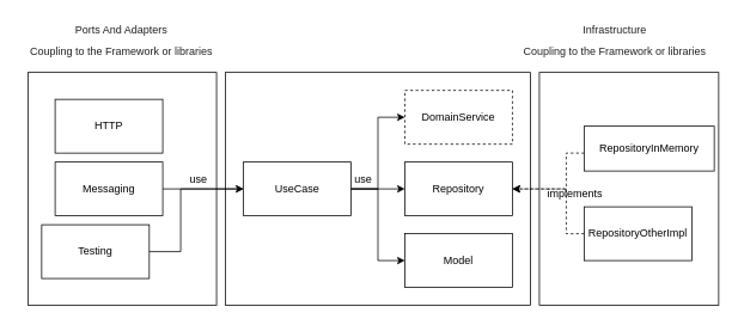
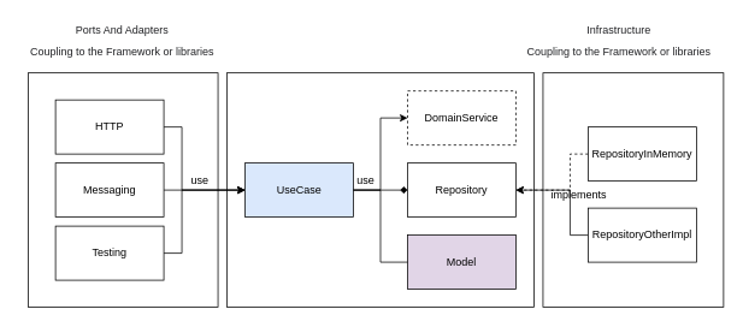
+ <mxCell id="13" style="edgeStyle=orthogonalEdgeStyle;rounded=0;orthogonalLoop=1;jettySize=auto;html=1;entryX=0;entryY=0.5;entryDx=0;entryDy=0;" edge="1" parent="2" source="14" target="4"><mxGeometry y="10" as="geometry"><Array as="points"><mxPoint x="170" y="120" /><mxPoint x="170" y="190" /></Array></mxGeometry></mxCell>
- <mxCell id="24" value="RepositoryInMemory" style="rounded=0;whiteSpace=wrap;html=1;" vertex="1" parent="2"><mxGeometry x="620" y="120" width="145" height="50" as="geometry" /></mxCell>
+ <mxCell id="24" value="RepositoryInMemory" style="rounded=0;whiteSpace=wrap;html=1;" vertex="1" parent="2"><mxGeometry x="620" y="120" width="120" height="60" as="geometry" /></mxCell>
- <mxCell id="15" style="edgeStyle=orthogonalEdgeStyle;rounded=0;orthogonalLoop=1;jettySize=auto;html=1;entryX=0;entryY=0.5;entryDx=0;entryDy=0;endArrow=open;" edge="1" parent="2" source="16" target="4"><mxGeometry y="10" as="geometry" /></mxCell>
+ <mxCell id="15" style="edgeStyle=orthogonalEdgeStyle;rounded=0;orthogonalLoop=1;jettySize=auto;html=1;entryX=0;entryY=0.5;entryDx=0;entryDy=0;" edge="1" parent="2" source="16" target="4"><mxGeometry y="10" as="geometry" /></mxCell>
- <mxCell id="4" value="UseCase" style="rounded=0;whiteSpace=wrap;html=1;" vertex="1" parent="2"><mxGeometry x="240" y="160" width="120" height="60" as="geometry" /></mxCell>
+ <mxCell id="4" value="UseCase" style="rounded=0;whiteSpace=wrap;html=1;fillColor=#dae8fc;" vertex="1" parent="2"><mxGeometry x="240" y="160" width="120" height="60" as="geometry" /></mxCell>
- <mxCell id="8" style="edgeStyle=orthogonalEdgeStyle;rounded=0;orthogonalLoop=1;jettySize=auto;html=1;entryX=0;entryY=0.5;entryDx=0;entryDy=0;" edge="1" parent="2" source="4" target="7"><mxGeometry y="10" as="geometry" /></mxCell>
+ <mxCell id="8" style="edgeStyle=orthogonalEdgeStyle;rounded=0;orthogonalLoop=1;jettySize=auto;html=1;entryX=0;entryY=0.5;entryDx=0;entryDy=0;endArrow=diamond;" edge="1" parent="2" source="4" target="7"><mxGeometry y="10" as="geometry" /></mxCell>
- <mxCell id="25" style="edgeStyle=orthogonalEdgeStyle;rounded=0;orthogonalLoop=1;jettySize=auto;html=1;entryX=1;entryY=0.5;entryDx=0;entryDy=0;dashed=1;" edge="1" parent="2" source="26" target="7"><mxGeometry y="10" as="geometry"><Array as="points"><mxPoint x="600" y="240" /><mxPoint x="600" y="190" /></Array></mxGeometry></mxCell>
+ <mxCell id="25" style="edgeStyle=orthogonalEdgeStyle;rounded=0;orthogonalLoop=1;jettySize=auto;html=1;entryX=1;entryY=0.5;entryDx=0;entryDy=0;dashed=0;" edge="1" parent="2" source="26" target="7"><mxGeometry y="10" as="geometry"><Array as="points"><mxPoint x="600" y="240" /><mxPoint x="600" y="190" /></Array></mxGeometry></mxCell>
- <mxCell id="18" value="Testing" style="rounded=0;whiteSpace=wrap;html=1;" vertex="1" parent="2"><mxGeometry x="15" y="230" width="120" height="60" as="geometry" /></mxCell>
+ <mxCell id="18" value="Testing" style="rounded=0;whiteSpace=wrap;html=1;" vertex="1" parent="2"><mxGeometry x="30" y="230" width="120" height="60" as="geometry" /></mxCell>
- <mxCell id="10" style="edgeStyle=orthogonalEdgeStyle;rounded=0;orthogonalLoop=1;jettySize=auto;html=1;entryX=0;entryY=0.5;entryDx=0;entryDy=0;" edge="1" parent="2" source="4" target="9"><mxGeometry y="10" as="geometry"><Array as="points"><mxPoint x="390" y="190" /><mxPoint x="390" y="270" /></Array></mxGeometry></mxCell>
+ <mxCell id="10" style="edgeStyle=orthogonalEdgeStyle;rounded=0;orthogonalLoop=1;jettySize=auto;html=1;entryX=0;entryY=0.5;entryDx=0;entryDy=0;endArrow=none;" edge="1" parent="2" source="4" target="9"><mxGeometry y="10" as="geometry"><Array as="points"><mxPoint x="390" y="190" /><mxPoint x="390" y="270" /></Array></mxGeometry></mxCell>
- <mxCell id="9" value="Model" style="rounded=0;whiteSpace=wrap;html=1;" vertex="1" parent="2"><mxGeometry x="420" y="240" width="120" height="60" as="geometry" /></mxCell>
+ <mxCell id="9" value="Model" style="rounded=0;whiteSpace=wrap;html=1;fillColor=#e1d5e7;" vertex="1" parent="2"><mxGeometry x="420" y="240" width="120" height="60" as="geometry" /></mxCell>
